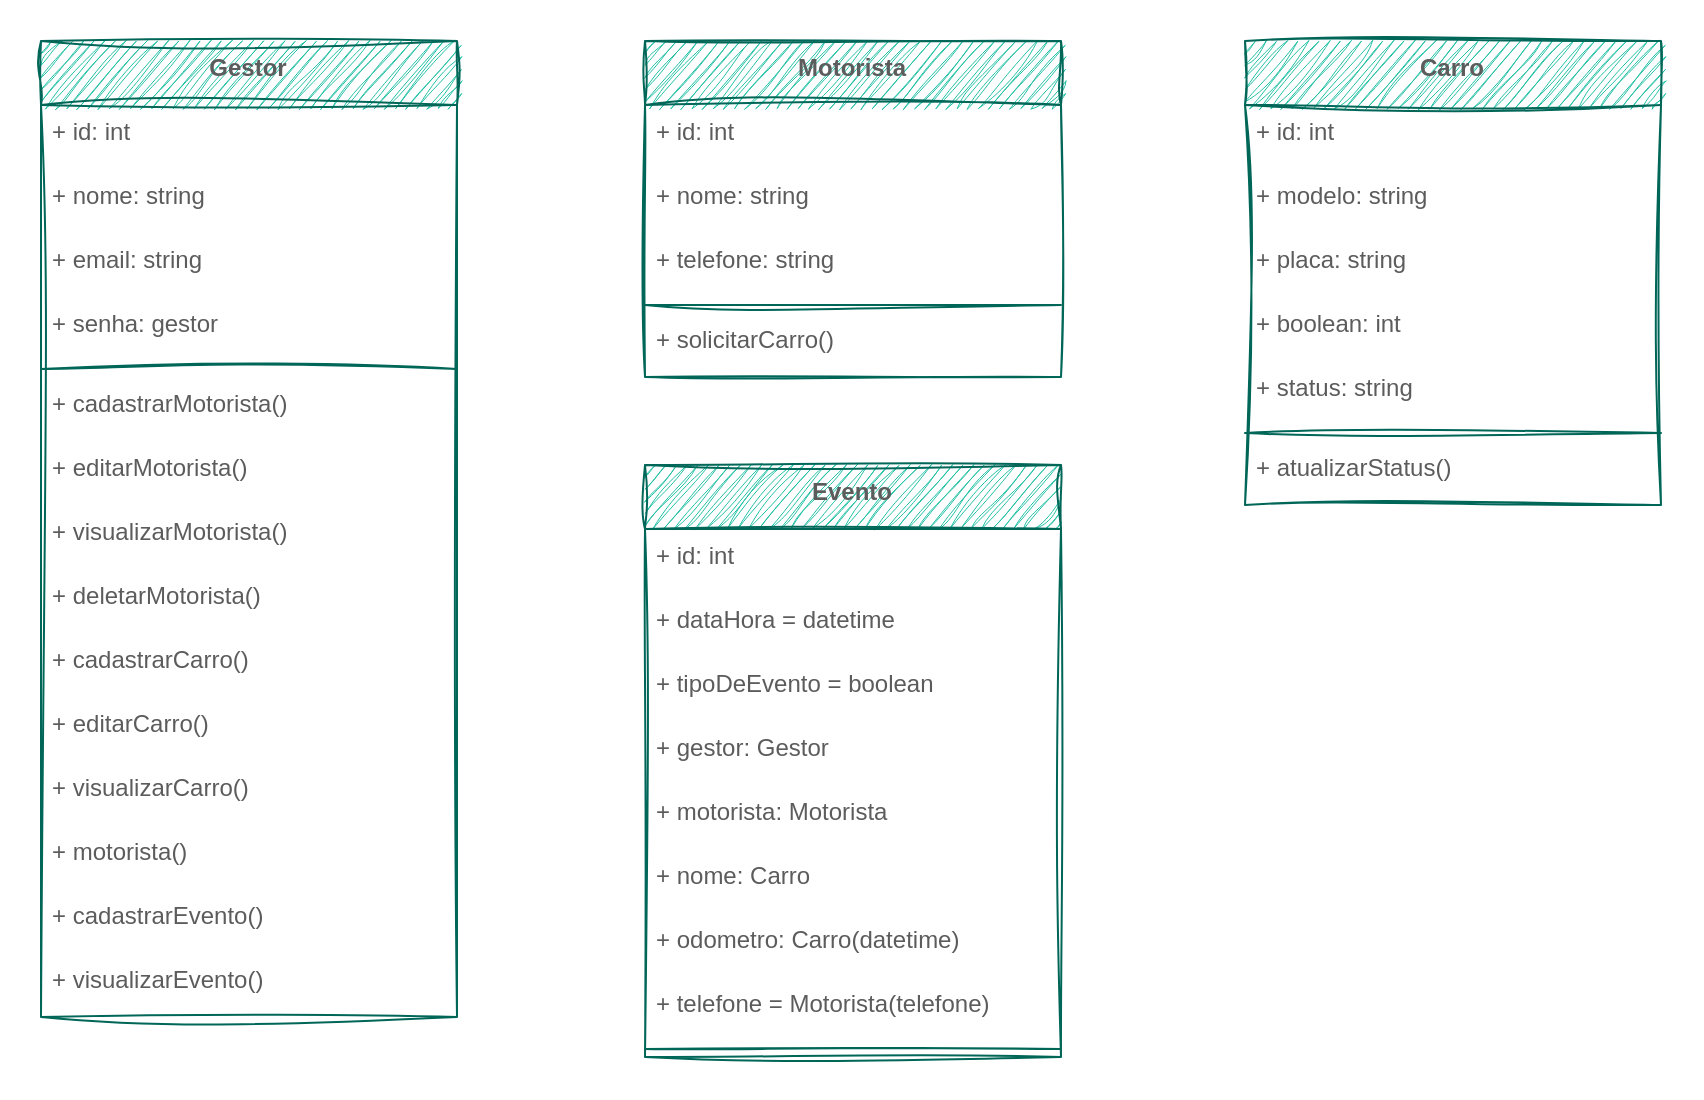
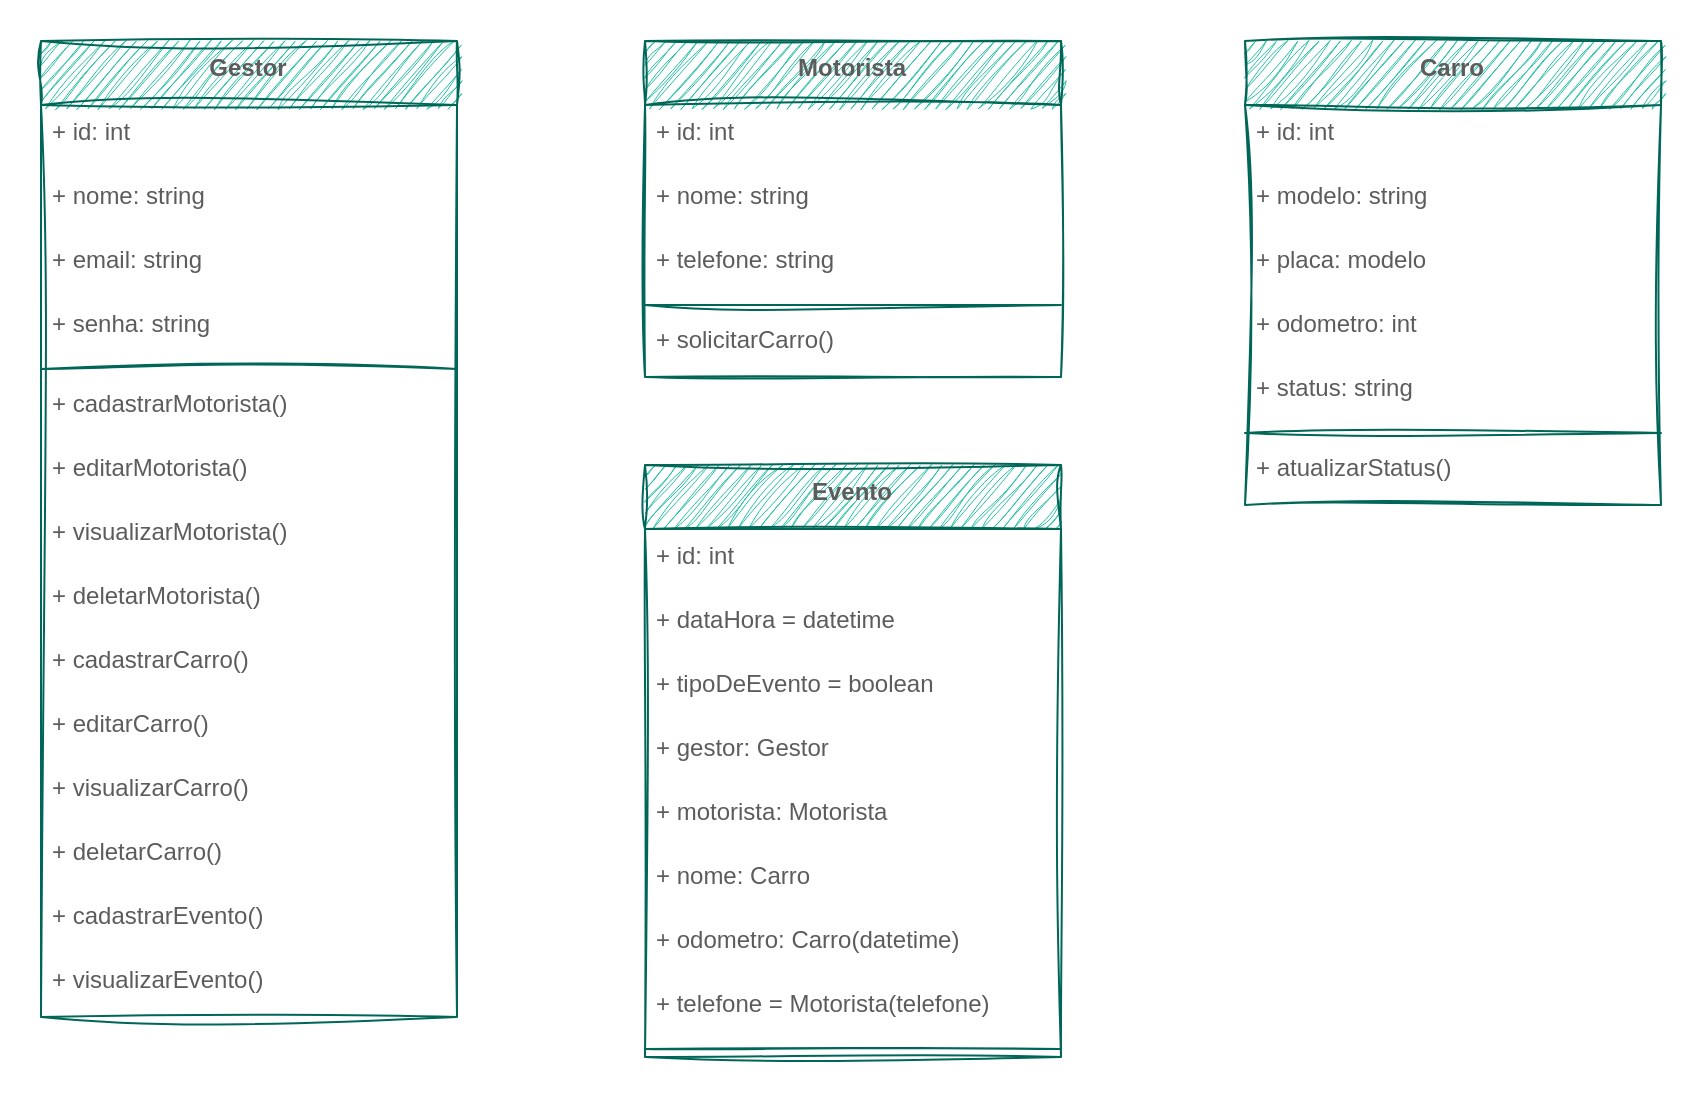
- <mxCell id="27" value="+ placa: string" style="text;strokeColor=none;fillColor=none;align=left;verticalAlign=top;spacingLeft=4;spacingRight=4;overflow=hidden;rotatable=0;points=[[0,0.5],[1,0.5]];portConstraint=eastwest;labelBackgroundColor=none;fontColor=#5C5C5C;sketch=1;curveFitting=1;jiggle=2;rounded=0;" parent="24" vertex="1"><mxGeometry y="96" width="208" height="32" as="geometry" /></mxCell>
+ <mxCell id="27" value="+ placa: modelo" style="text;strokeColor=none;fillColor=none;align=left;verticalAlign=top;spacingLeft=4;spacingRight=4;overflow=hidden;rotatable=0;points=[[0,0.5],[1,0.5]];portConstraint=eastwest;labelBackgroundColor=none;fontColor=#5C5C5C;sketch=1;curveFitting=1;jiggle=2;rounded=0;" parent="24" vertex="1"><mxGeometry y="96" width="208" height="32" as="geometry" /></mxCell>
- <mxCell id="6" value="+ senha: gestor" style="text;strokeColor=none;fillColor=none;align=left;verticalAlign=top;spacingLeft=4;spacingRight=4;overflow=hidden;rotatable=0;points=[[0,0.5],[1,0.5]];portConstraint=eastwest;labelBackgroundColor=none;fontColor=#5C5C5C;sketch=1;curveFitting=1;jiggle=2;rounded=0;" parent="2" vertex="1"><mxGeometry y="128" width="208" height="32" as="geometry" /></mxCell>
+ <mxCell id="6" value="+ senha: string" style="text;strokeColor=none;fillColor=none;align=left;verticalAlign=top;spacingLeft=4;spacingRight=4;overflow=hidden;rotatable=0;points=[[0,0.5],[1,0.5]];portConstraint=eastwest;labelBackgroundColor=none;fontColor=#5C5C5C;sketch=1;curveFitting=1;jiggle=2;rounded=0;" parent="2" vertex="1"><mxGeometry y="128" width="208" height="32" as="geometry" /></mxCell>
- <mxCell id="28" value="+ boolean: int" style="text;strokeColor=none;fillColor=none;align=left;verticalAlign=top;spacingLeft=4;spacingRight=4;overflow=hidden;rotatable=0;points=[[0,0.5],[1,0.5]];portConstraint=eastwest;labelBackgroundColor=none;fontColor=#5C5C5C;sketch=1;curveFitting=1;jiggle=2;rounded=0;" parent="24" vertex="1"><mxGeometry y="128" width="208" height="32" as="geometry" /></mxCell>
+ <mxCell id="28" value="+ odometro: int" style="text;strokeColor=none;fillColor=none;align=left;verticalAlign=top;spacingLeft=4;spacingRight=4;overflow=hidden;rotatable=0;points=[[0,0.5],[1,0.5]];portConstraint=eastwest;labelBackgroundColor=none;fontColor=#5C5C5C;sketch=1;curveFitting=1;jiggle=2;rounded=0;" parent="24" vertex="1"><mxGeometry y="128" width="208" height="32" as="geometry" /></mxCell>
- <mxCell id="15" value="+ motorista()" style="text;strokeColor=none;fillColor=none;align=left;verticalAlign=top;spacingLeft=4;spacingRight=4;overflow=hidden;rotatable=0;points=[[0,0.5],[1,0.5]];portConstraint=eastwest;labelBackgroundColor=none;fontColor=#5C5C5C;sketch=1;curveFitting=1;jiggle=2;rounded=0;" parent="2" vertex="1"><mxGeometry y="392" width="208" height="32" as="geometry" /></mxCell>
+ <mxCell id="15" value="+ deletarCarro()" style="text;strokeColor=none;fillColor=none;align=left;verticalAlign=top;spacingLeft=4;spacingRight=4;overflow=hidden;rotatable=0;points=[[0,0.5],[1,0.5]];portConstraint=eastwest;labelBackgroundColor=none;fontColor=#5C5C5C;sketch=1;curveFitting=1;jiggle=2;rounded=0;" parent="2" vertex="1"><mxGeometry y="392" width="208" height="32" as="geometry" /></mxCell>
